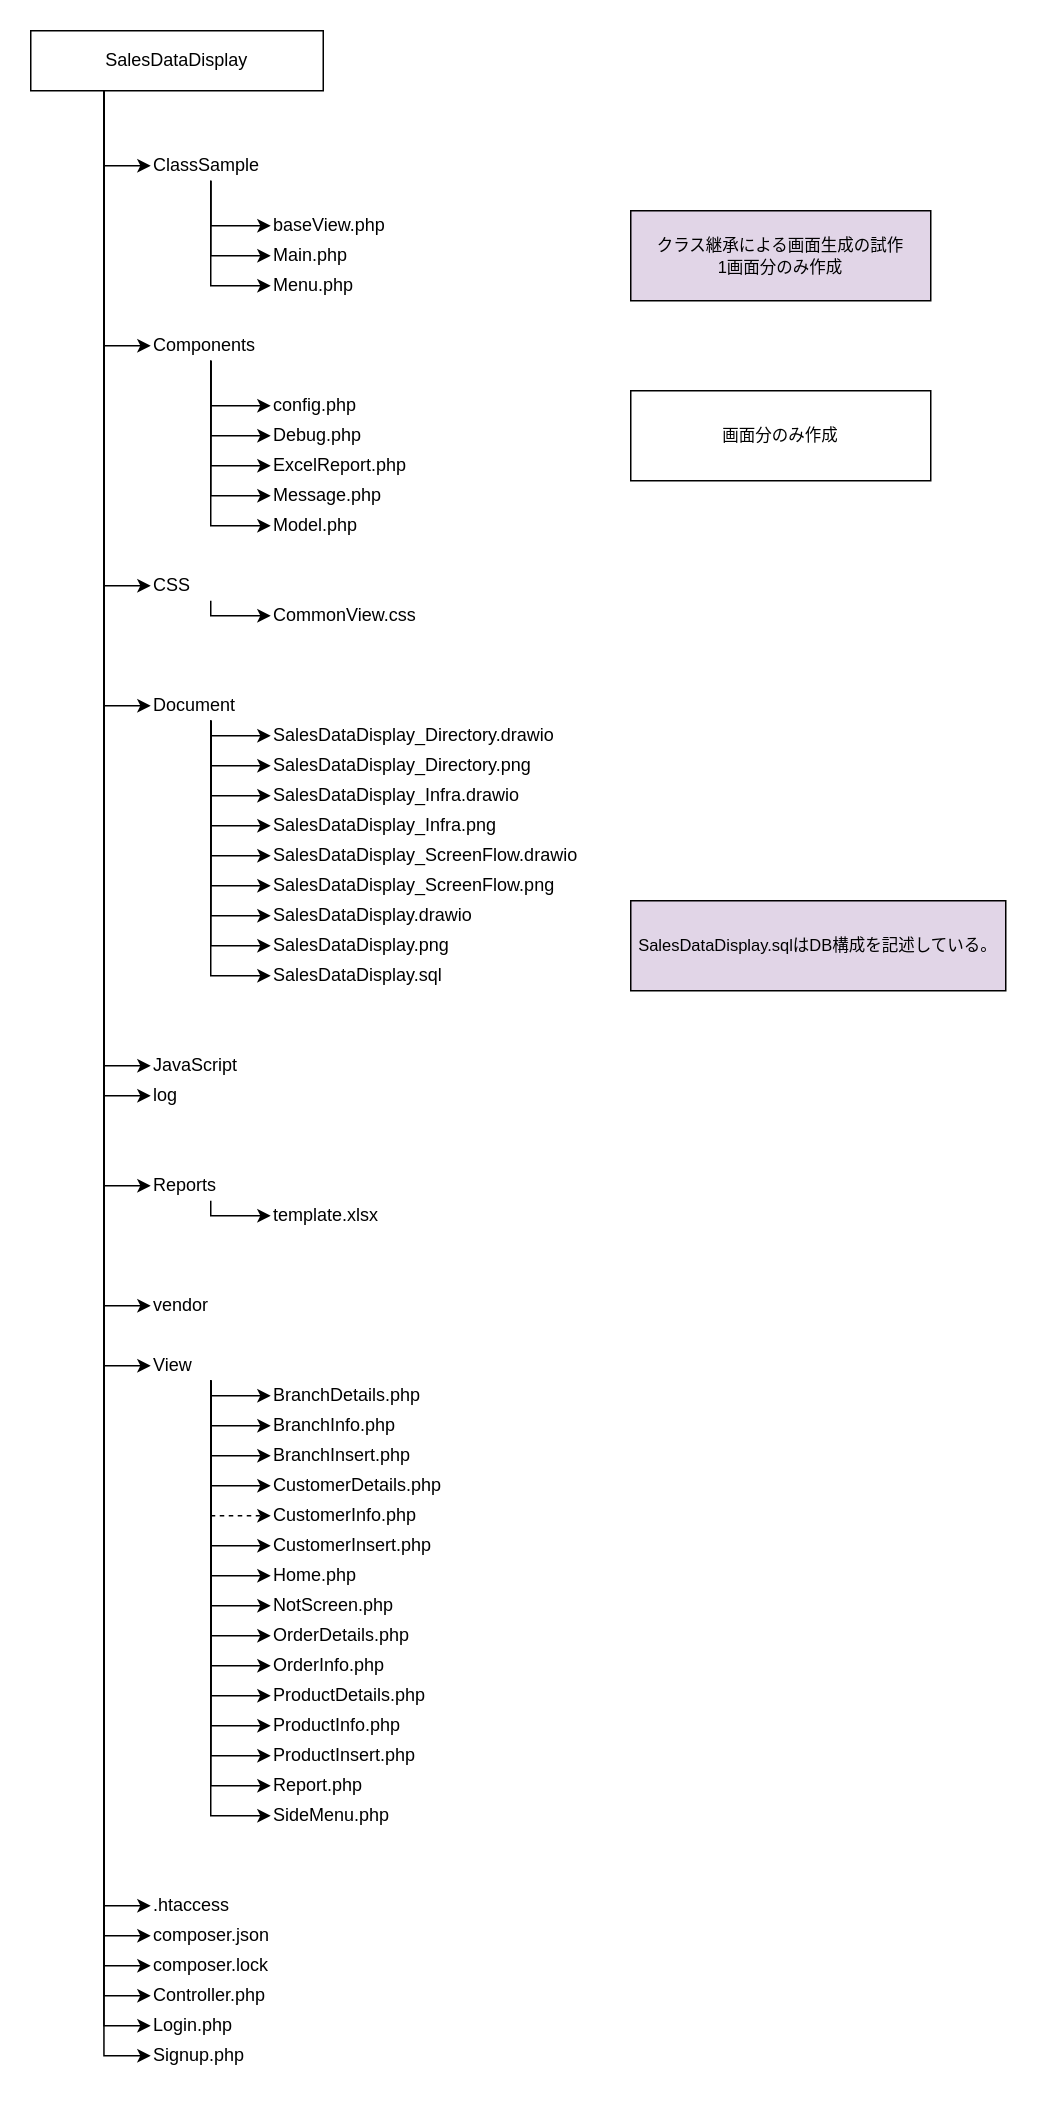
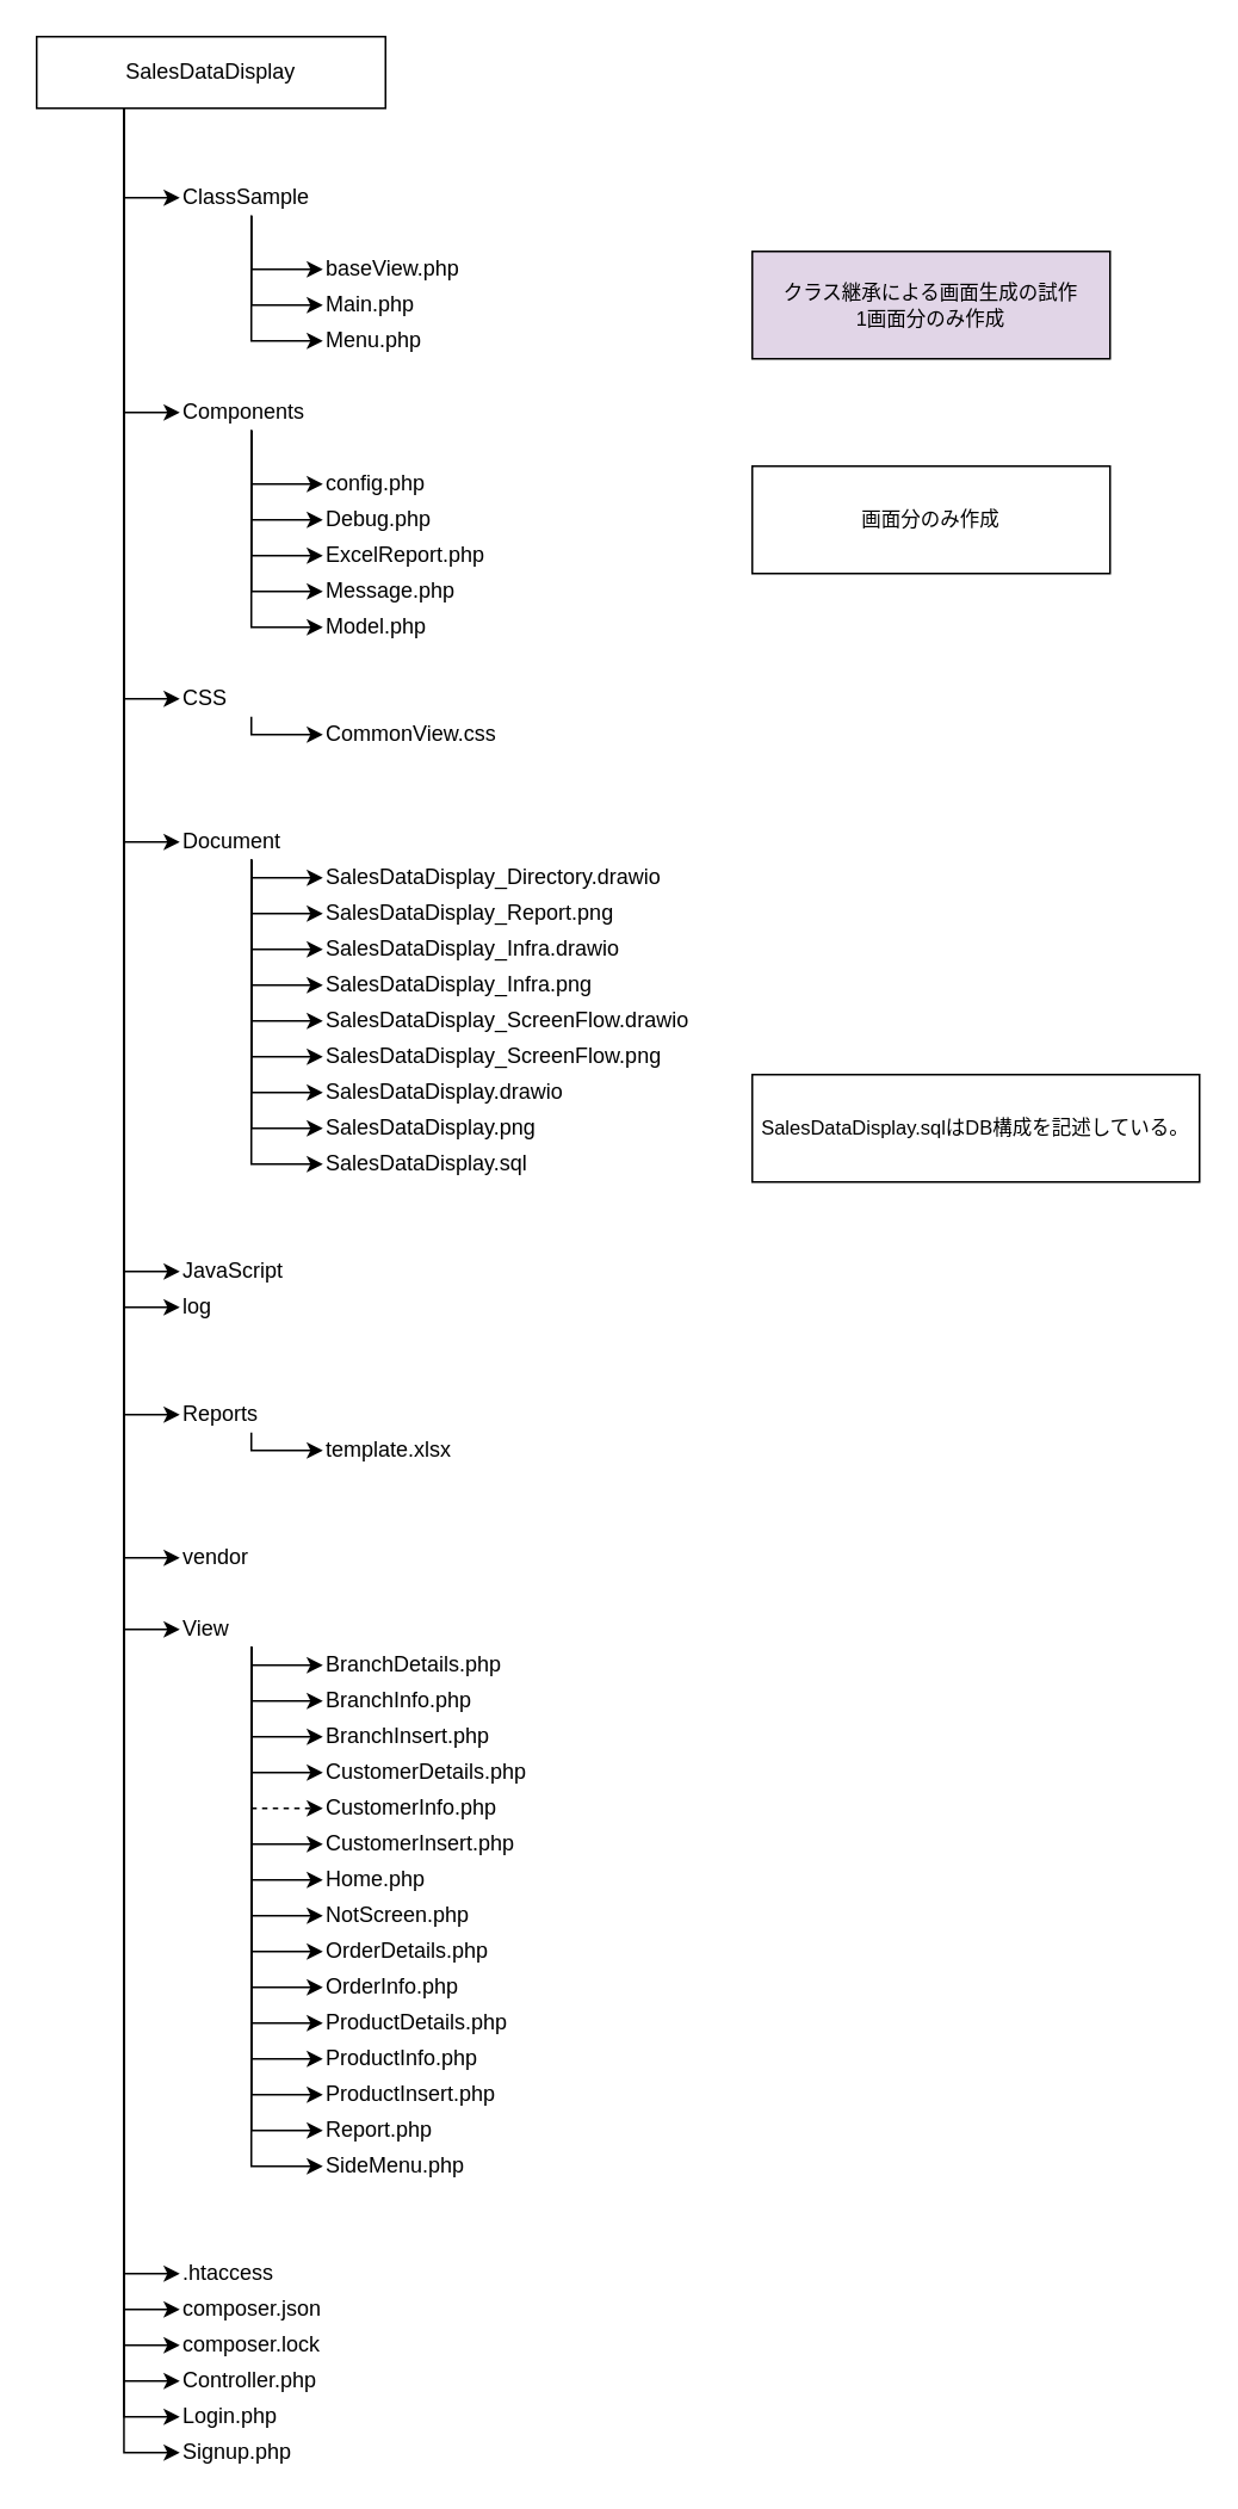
- <mxCell id="50" value="SalesDataDisplay_Directory.png" style="text;html=1;strokeColor=none;fillColor=none;align=left;verticalAlign=middle;whiteSpace=wrap;rounded=0;" vertex="1" parent="1"><mxGeometry x="180" y="500" width="200" height="20" as="geometry" /></mxCell>
+ <mxCell id="50" value="SalesDataDisplay_Report.png" style="text;html=1;strokeColor=none;fillColor=none;align=left;verticalAlign=middle;whiteSpace=wrap;rounded=0;" vertex="1" parent="1"><mxGeometry x="180" y="500" width="200" height="20" as="geometry" /></mxCell>
- <mxCell id="103" value="&lt;font style=&quot;font-size: 11px&quot;&gt;SalesDataDisplay.sqlはDB構成を記述している。&lt;br&gt;&lt;/font&gt;" style="rounded=0;whiteSpace=wrap;html=1;fillColor=#e1d5e7;" vertex="1" parent="1"><mxGeometry x="420" y="600" width="250" height="60" as="geometry" /></mxCell>
+ <mxCell id="103" value="&lt;font style=&quot;font-size: 11px&quot;&gt;SalesDataDisplay.sqlはDB構成を記述している。&lt;br&gt;&lt;/font&gt;" style="rounded=0;whiteSpace=wrap;html=1;" vertex="1" parent="1"><mxGeometry x="420" y="600" width="250" height="60" as="geometry" /></mxCell>
